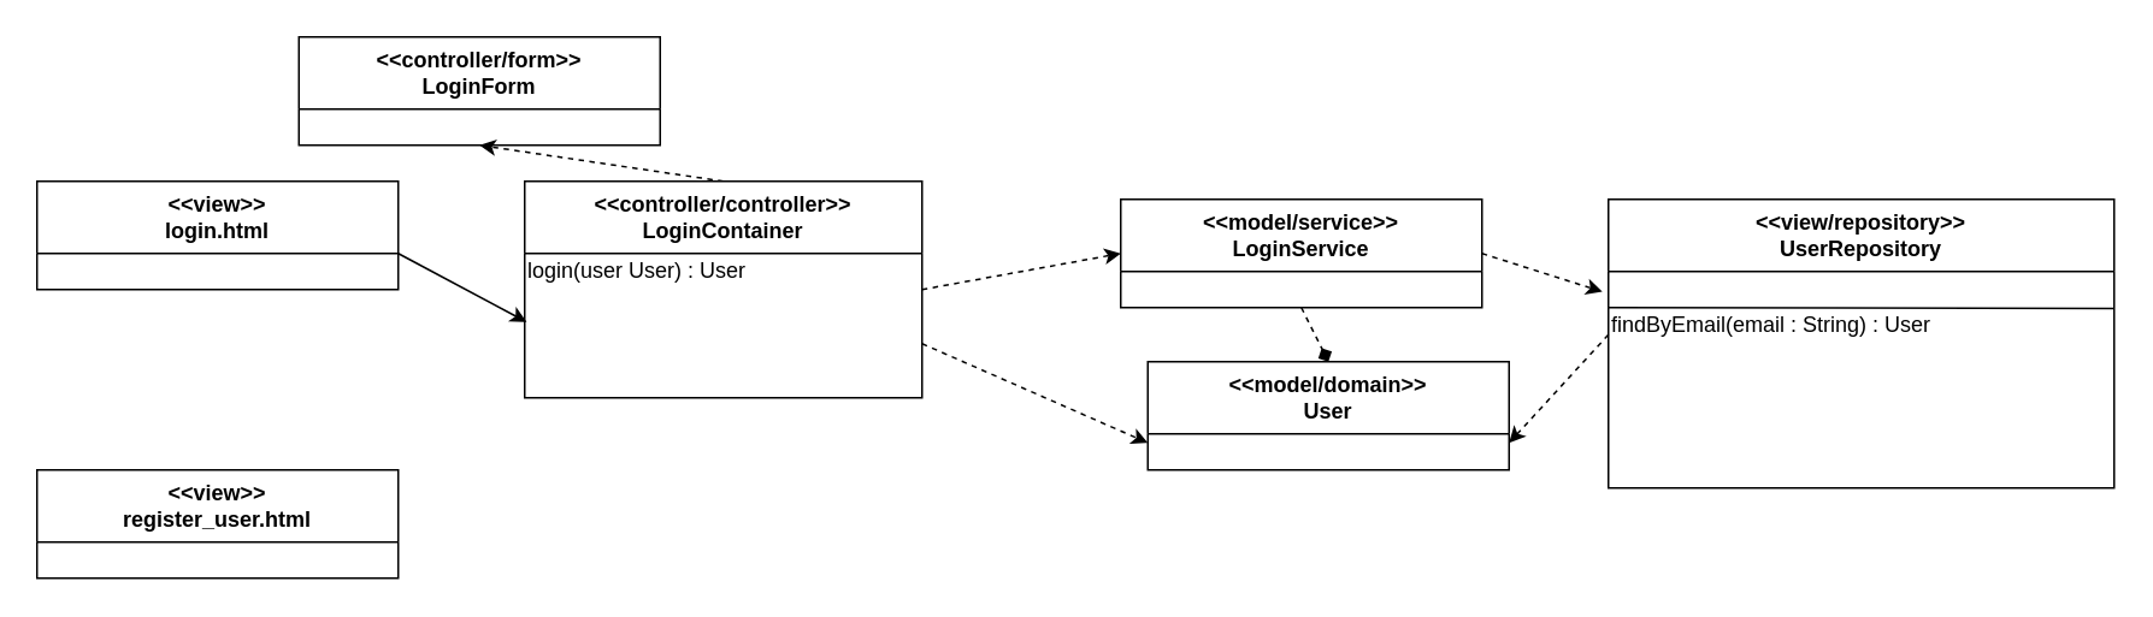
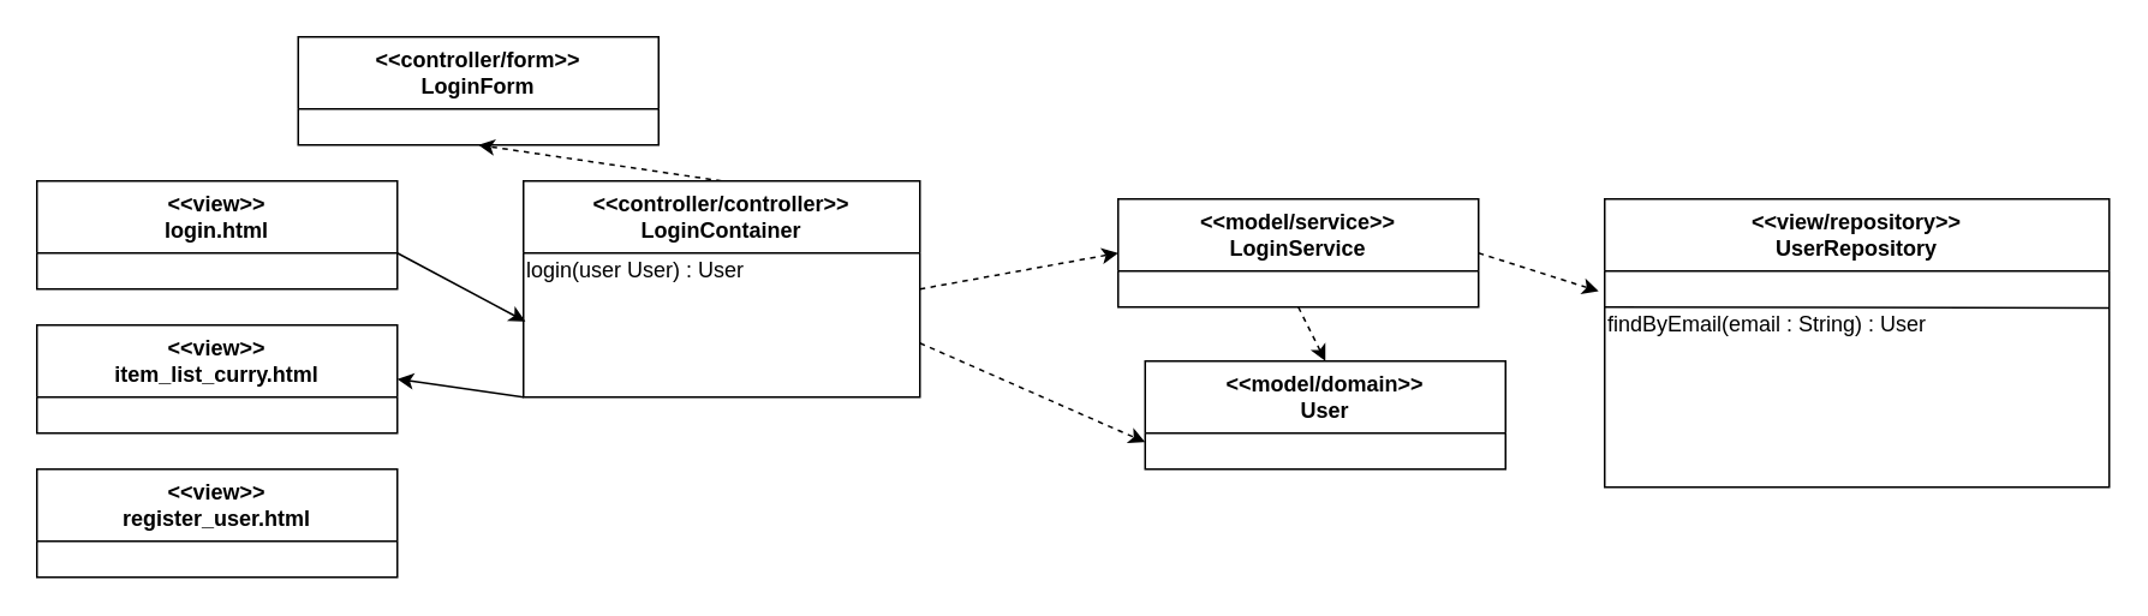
- <mxCell id="8" style="edgeStyle=none;html=1;exitX=0.5;exitY=1;exitDx=0;exitDy=0;entryX=0.5;entryY=0;entryDx=0;entryDy=0;dashed=1;endArrow=diamond;" parent="1" source="10" target="15" edge="1"><mxGeometry relative="1" as="geometry" /></mxCell>
+ <mxCell id="8" style="edgeStyle=none;html=1;exitX=0.5;exitY=1;exitDx=0;exitDy=0;entryX=0.5;entryY=0;entryDx=0;entryDy=0;dashed=1;" parent="1" source="10" target="15" edge="1"><mxGeometry relative="1" as="geometry" /></mxCell>
+ <mxCell id="17" value="&amp;lt;&amp;lt;view&amp;gt;&amp;gt;&lt;br&gt;item_list_curry.html" style="swimlane;whiteSpace=wrap;html=1;startSize=40;" parent="1" vertex="1"><mxGeometry x="20" y="180" width="200" height="60" as="geometry" /></mxCell>
- <mxCell id="20" style="edgeStyle=none;html=1;exitX=0;exitY=0.75;exitDx=0;exitDy=0;dashed=1;entryX=1;entryY=0.75;entryDx=0;entryDy=0;" parent="1" source="14" target="15" edge="1"><mxGeometry relative="1" as="geometry"><mxPoint x="810" y="230" as="targetPoint" /></mxGeometry></mxCell>
+ <mxCell id="2" style="edgeStyle=none;html=1;exitX=0;exitY=1;exitDx=0;exitDy=0;entryX=1;entryY=0.5;entryDx=0;entryDy=0;" parent="1" source="6" target="17" edge="1"><mxGeometry relative="1" as="geometry" /></mxCell>
